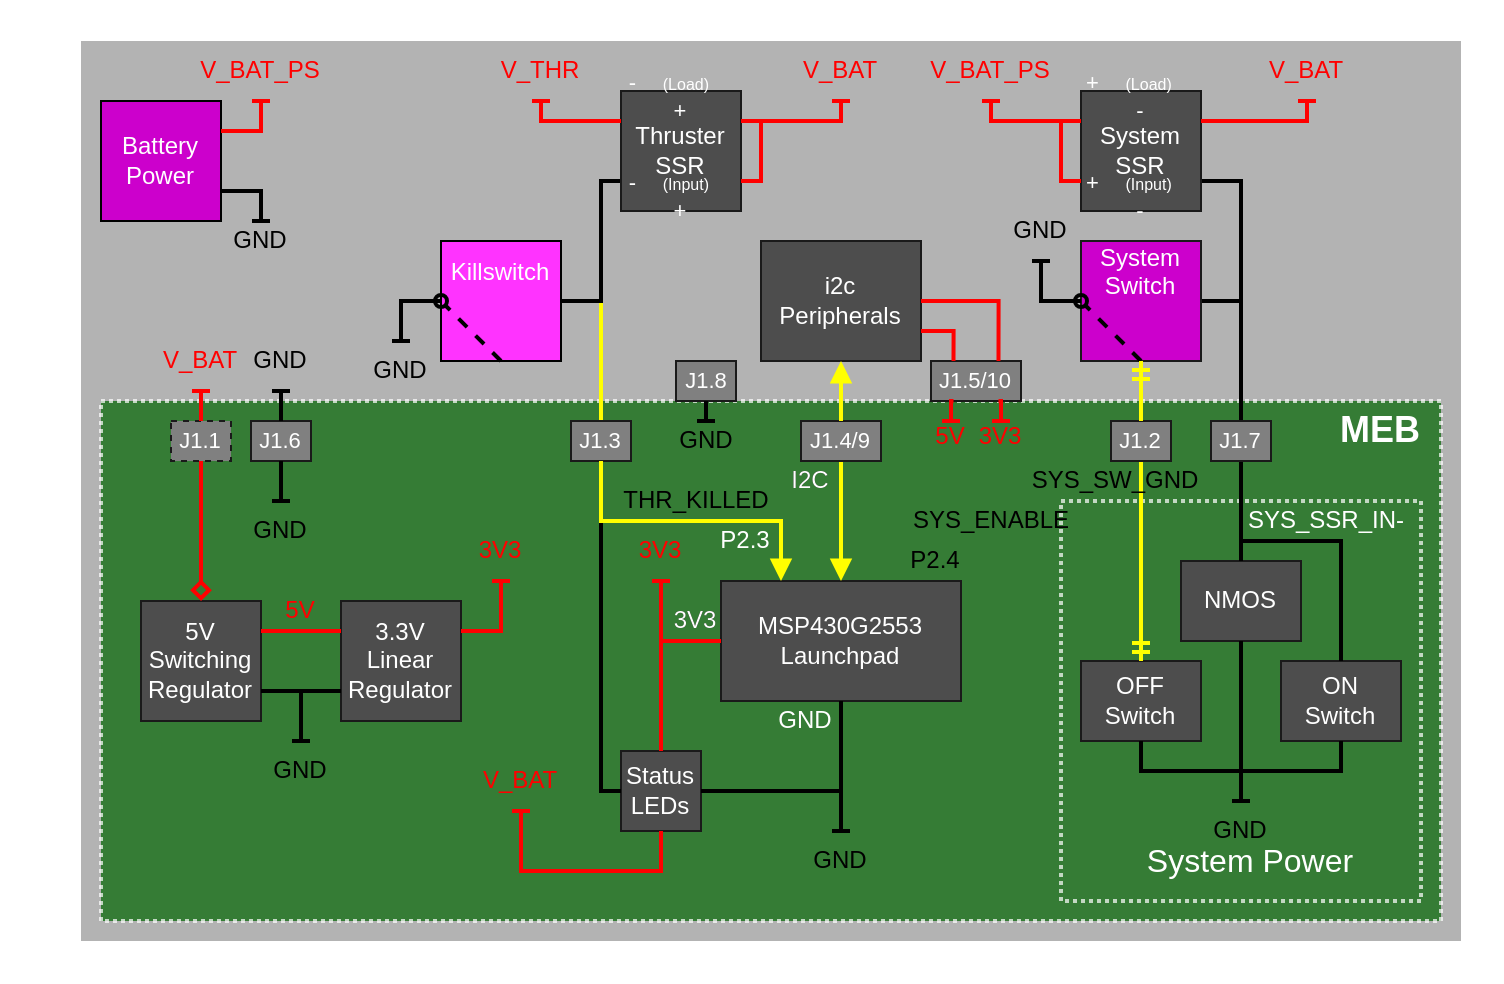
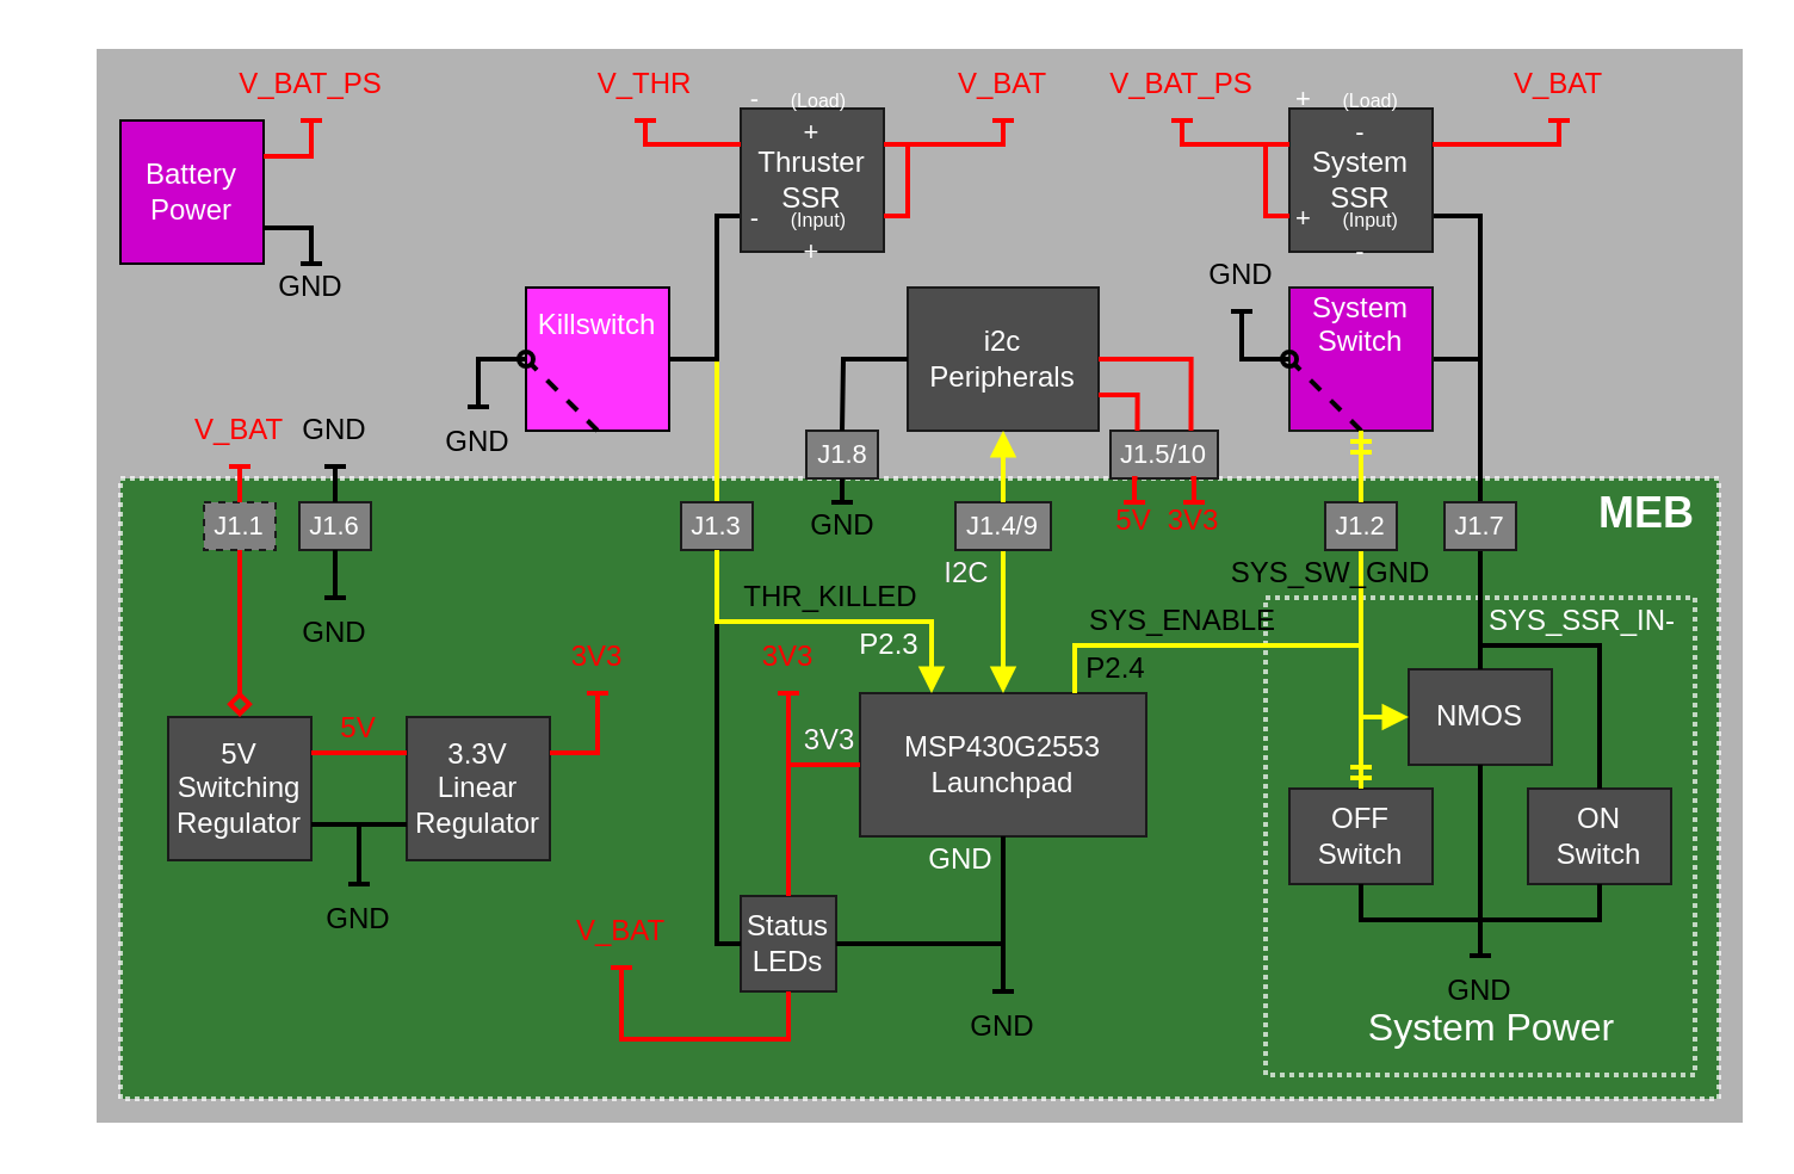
+ <mxCell id="96" value="" style="endArrow=none;html=1;rounded=0;strokeWidth=2;exitX=0.5;exitY=0;exitDx=0;exitDy=0;entryX=0;entryY=0.5;entryDx=0;entryDy=0;" parent="1" source="93" target="7" edge="1"><mxGeometry width="50" height="50" relative="1" as="geometry"><mxPoint x="320" y="405" as="sourcePoint" /><mxPoint x="310" y="240" as="targetPoint" /><Array as="points"><mxPoint x="353" y="150" /></Array></mxGeometry></mxCell>
+ <mxCell id="16" style="edgeStyle=orthogonalEdgeStyle;rounded=0;orthogonalLoop=1;jettySize=auto;html=1;entryX=0.75;entryY=0;entryDx=0;entryDy=0;fontSize=18;fontColor=#FFFFFF;strokeColor=#FFFF00;strokeWidth=2;startArrow=block;startFill=1;endArrow=none;endFill=0;exitX=0;exitY=0.5;exitDx=0;exitDy=0;" parent="1" source="8" target="5" edge="1"><mxGeometry relative="1" as="geometry"><mxPoint x="570" y="290" as="sourcePoint" /><mxPoint x="450" y="310" as="targetPoint" /><Array as="points"><mxPoint x="570" y="300" /><mxPoint x="570" y="270" /><mxPoint x="450" y="270" /></Array></mxGeometry></mxCell>
